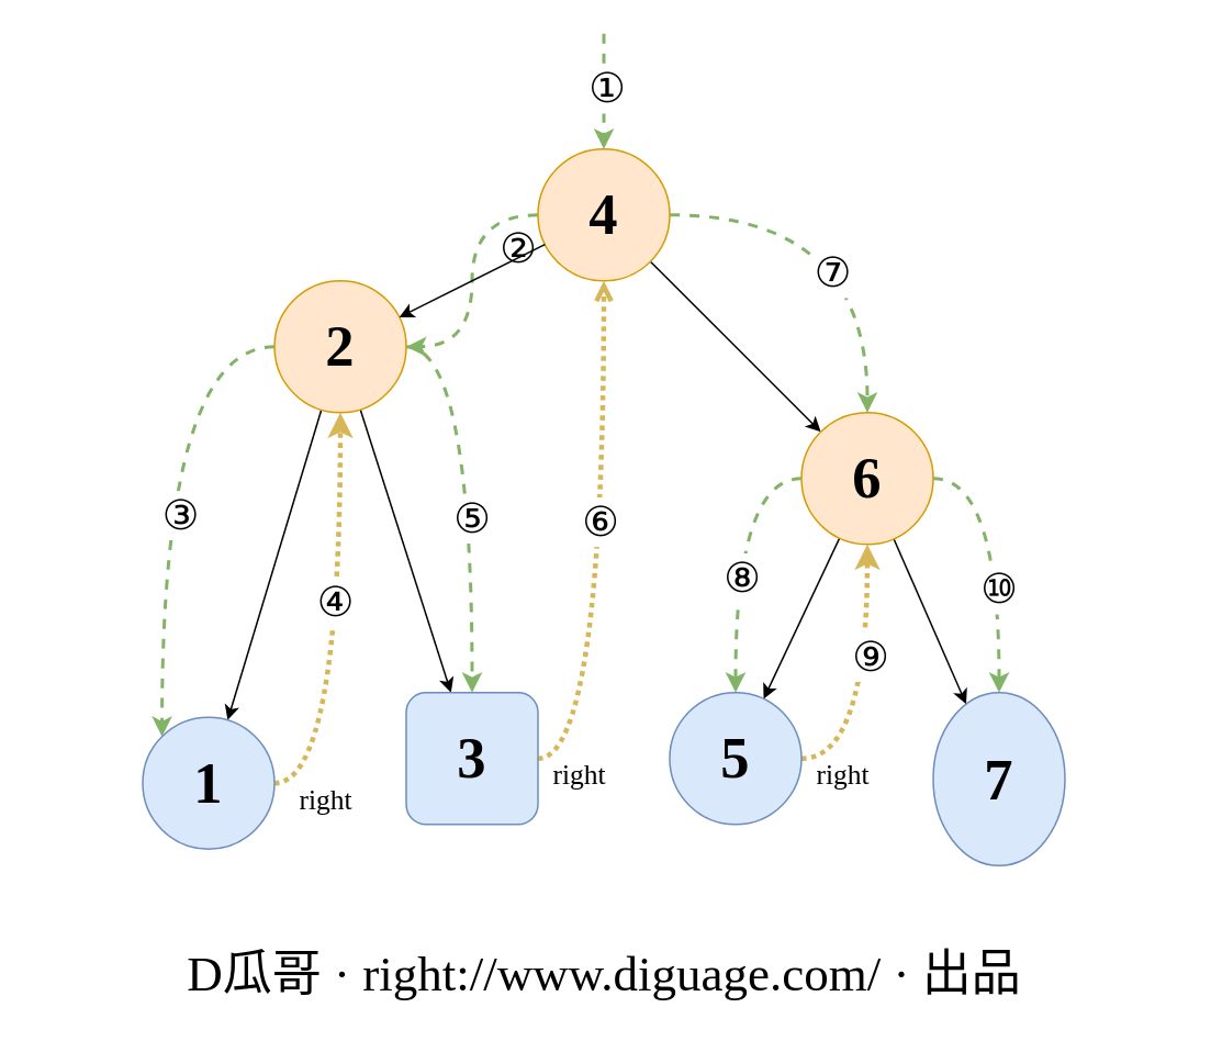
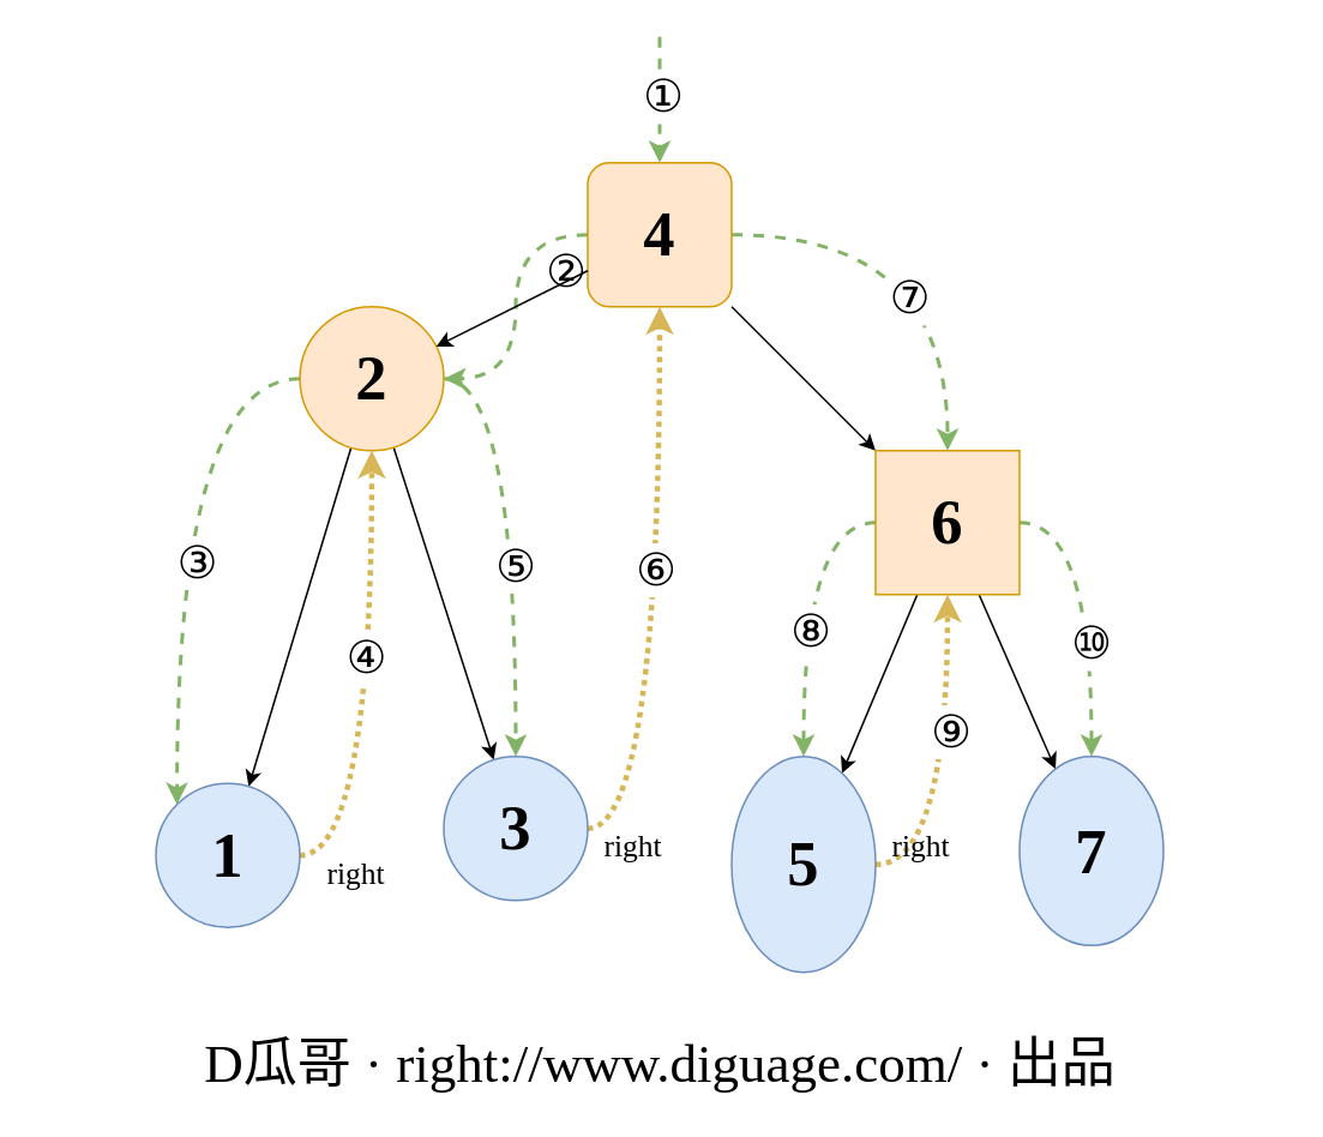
- <mxCell id="7" value="4" style="ellipse;whiteSpace=wrap;html=1;aspect=fixed;fontFamily=JetBrains Mono;fontStyle=1;fontSize=35;fillColor=#ffe6cc;strokeColor=#d79b00;" parent="1" vertex="1"><mxGeometry x="326" y="90" width="80" height="80" as="geometry" /></mxCell>
+ <mxCell id="7" value="4" style="whiteSpace=wrap;html=1;aspect=fixed;fontFamily=JetBrains Mono;fontStyle=1;fontSize=35;fillColor=#ffe6cc;strokeColor=#d79b00;rounded=1;" parent="1" vertex="1"><mxGeometry x="326" y="90" width="80" height="80" as="geometry" /></mxCell>
- <mxCell id="26" style="edgeStyle=orthogonalEdgeStyle;rounded=0;orthogonalLoop=1;jettySize=auto;html=1;exitX=1;exitY=0.5;exitDx=0;exitDy=0;curved=1;dashed=1;dashPattern=1 1;strokeWidth=3;strokeColor=#d6b656;fillColor=#fff2cc;endArrow=open;" parent="1" source="28" target="7" edge="1"><mxGeometry relative="1" as="geometry" /></mxCell>
+ <mxCell id="26" style="edgeStyle=orthogonalEdgeStyle;rounded=0;orthogonalLoop=1;jettySize=auto;html=1;exitX=1;exitY=0.5;exitDx=0;exitDy=0;curved=1;dashed=1;dashPattern=1 1;strokeWidth=3;strokeColor=#d6b656;fillColor=#fff2cc;" parent="1" source="28" target="7" edge="1"><mxGeometry relative="1" as="geometry" /></mxCell>
- <mxCell id="21" value="6" style="ellipse;whiteSpace=wrap;html=1;aspect=fixed;fontFamily=JetBrains Mono;fontStyle=1;fontSize=35;fillColor=#ffe6cc;strokeColor=#d79b00;" parent="1" vertex="1"><mxGeometry x="486" y="250" width="80" height="80" as="geometry" /></mxCell>
+ <mxCell id="21" value="6" style="whiteSpace=wrap;html=1;aspect=fixed;fontFamily=JetBrains Mono;fontStyle=1;fontSize=35;fillColor=#ffe6cc;strokeColor=#d79b00;rounded=0;" parent="1" vertex="1"><mxGeometry x="486" y="250" width="80" height="80" as="geometry" /></mxCell>
- <mxCell id="28" value="3" style="whiteSpace=wrap;html=1;aspect=fixed;fontFamily=JetBrains Mono;fontStyle=1;fontSize=35;fillColor=#dae8fc;strokeColor=#6c8ebf;rounded=1;" parent="1" vertex="1"><mxGeometry x="246" y="420" width="80" height="80" as="geometry" /></mxCell>
+ <mxCell id="28" value="3" style="ellipse;whiteSpace=wrap;html=1;aspect=fixed;fontFamily=JetBrains Mono;fontStyle=1;fontSize=35;fillColor=#dae8fc;strokeColor=#6c8ebf;" parent="1" vertex="1"><mxGeometry x="246" y="420" width="80" height="80" as="geometry" /></mxCell>
- <mxCell id="31" value="5" style="ellipse;whiteSpace=wrap;html=1;aspect=fixed;fontFamily=JetBrains Mono;fontStyle=1;fontSize=35;fillColor=#dae8fc;strokeColor=#6c8ebf;" parent="1" vertex="1"><mxGeometry x="406" y="420" width="80" height="80" as="geometry" /></mxCell>
+ <mxCell id="31" value="5" style="ellipse;whiteSpace=wrap;html=1;aspect=fixed;fontFamily=JetBrains Mono;fontStyle=1;fontSize=35;fillColor=#dae8fc;strokeColor=#6c8ebf;" parent="1" vertex="1"><mxGeometry x="406" y="420" width="80" height="120" as="geometry" /></mxCell>
